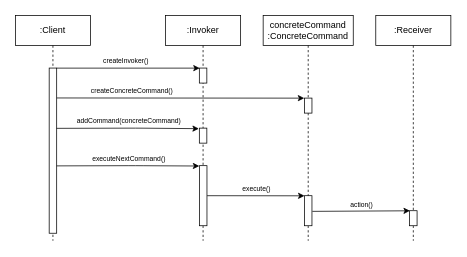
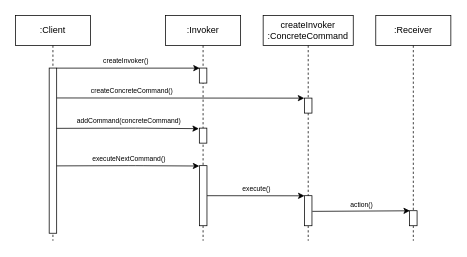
- <mxCell id="8" value="concreteCommand :ConcreteCommand" style="shape=umlLifeline;perimeter=lifelinePerimeter;whiteSpace=wrap;html=1;container=1;collapsible=0;recursiveResize=0;outlineConnect=0;" parent="1" vertex="1"><mxGeometry x="350" y="20" width="120" height="300" as="geometry" /></mxCell>
+ <mxCell id="8" value="createInvoker :ConcreteCommand" style="shape=umlLifeline;perimeter=lifelinePerimeter;whiteSpace=wrap;html=1;container=1;collapsible=0;recursiveResize=0;outlineConnect=0;" parent="1" vertex="1"><mxGeometry x="350" y="20" width="120" height="300" as="geometry" /></mxCell>
